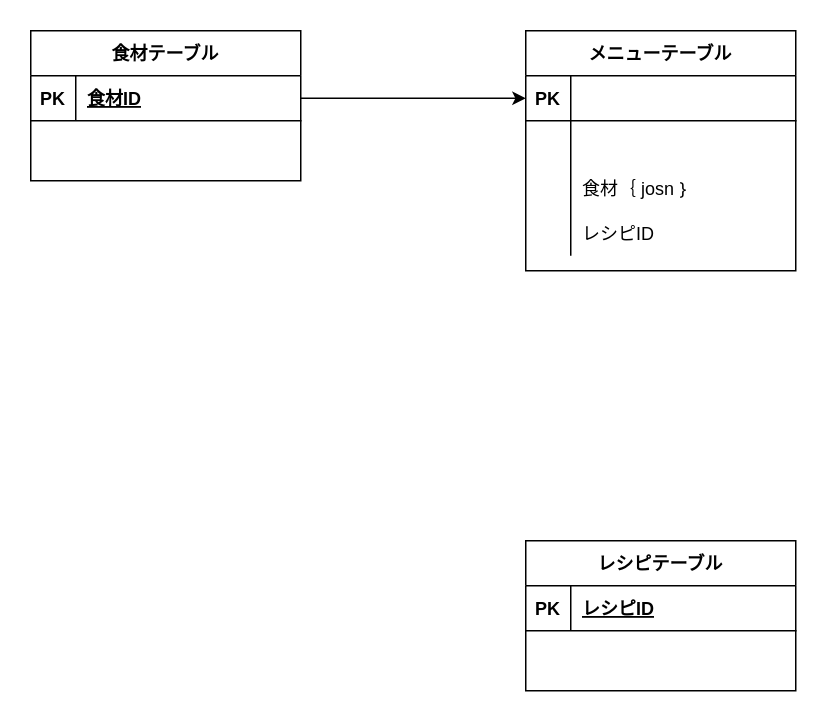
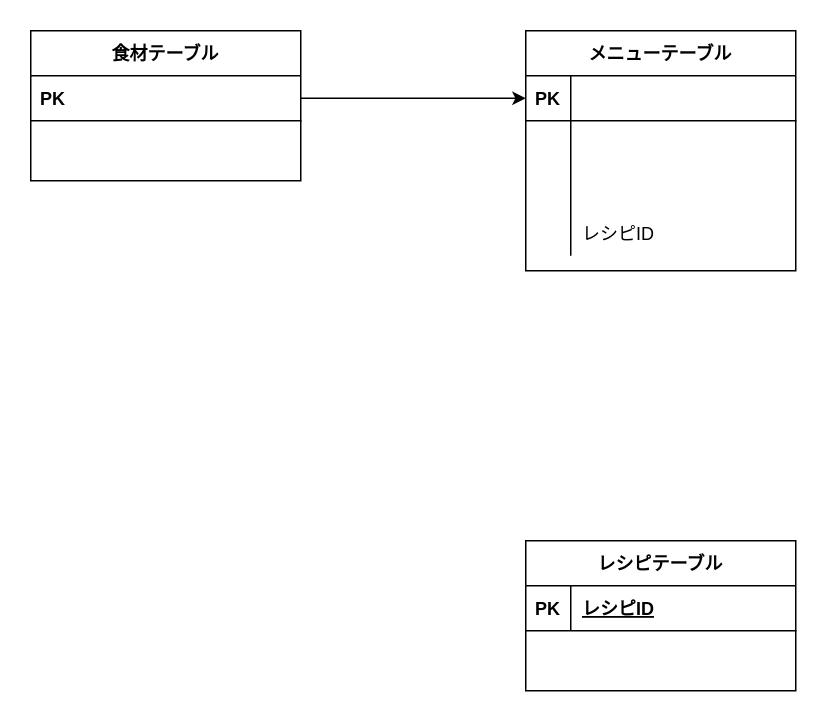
- <mxCell id="5" value="食材ID" style="shape=partialRectangle;connectable=0;fillColor=none;top=0;left=0;bottom=0;right=0;align=left;spacingLeft=6;fontStyle=5;overflow=hidden;" vertex="1" parent="3"><mxGeometry x="30" width="150" height="30" as="geometry" /></mxCell>
- <mxCell id="21" value="食材｛ josn ｝" style="shape=partialRectangle;connectable=0;fillColor=none;top=0;left=0;bottom=0;right=0;align=left;spacingLeft=6;overflow=hidden;" vertex="1" parent="19"><mxGeometry x="30" width="150" height="30" as="geometry" /></mxCell>
